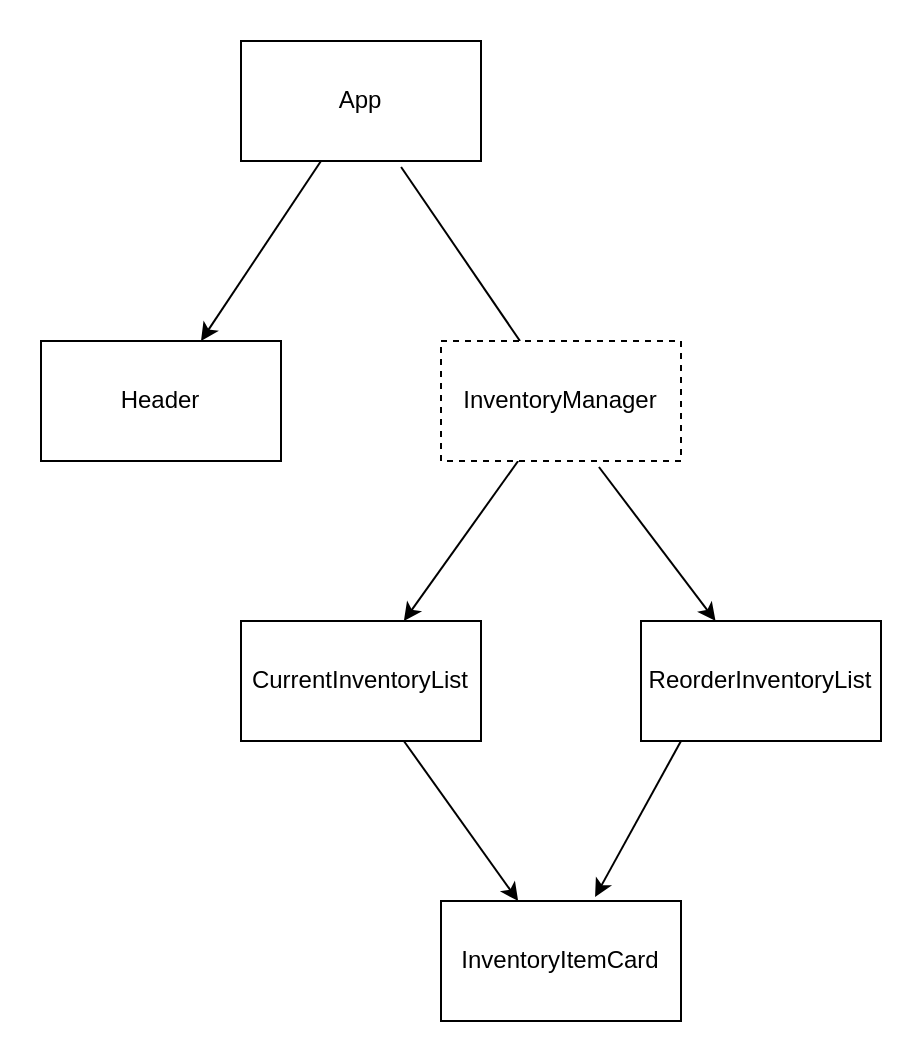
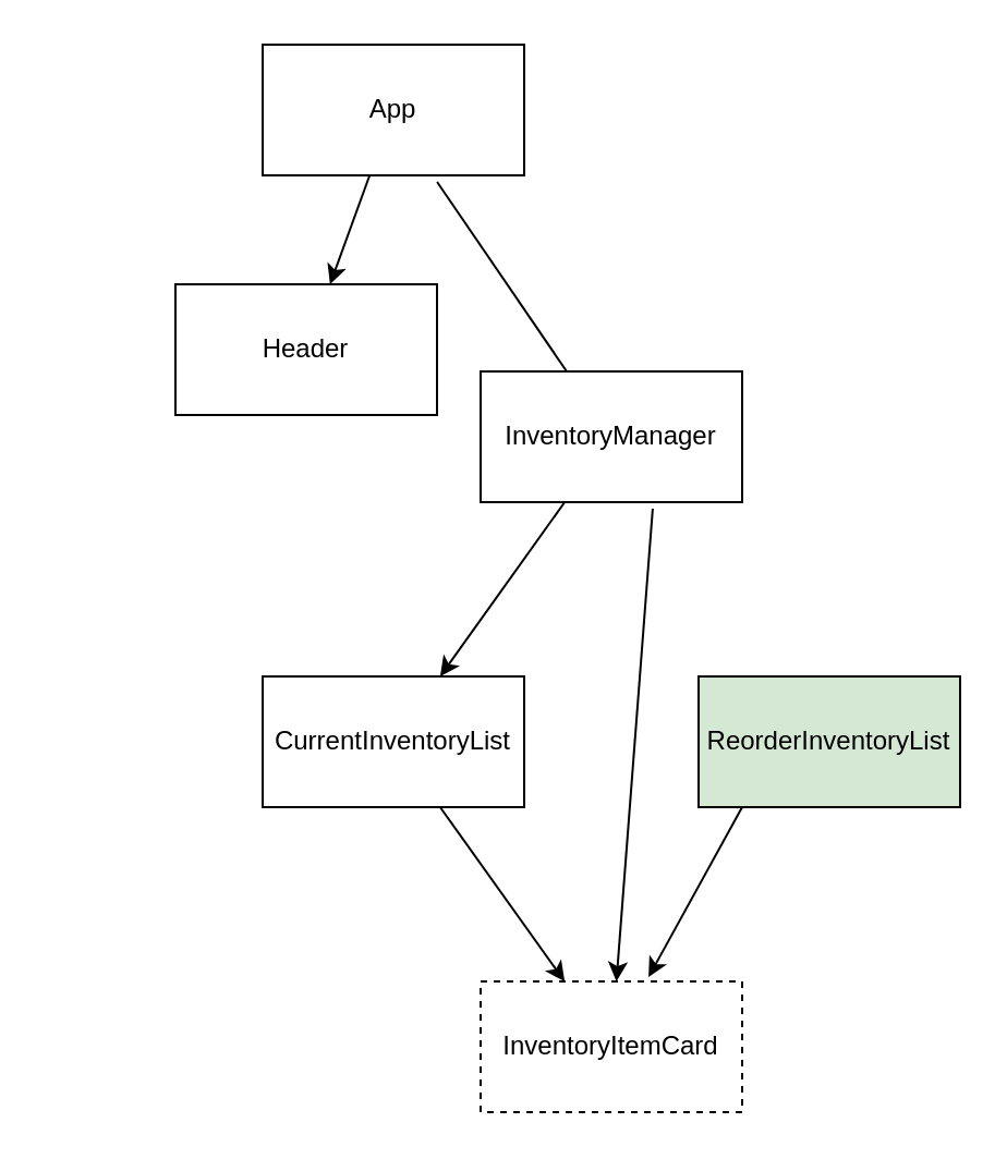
- <mxCell id="5" value="Header" style="whiteSpace=wrap;html=1;" vertex="1" parent="1"><mxGeometry x="20" y="170" width="120" height="60" as="geometry" /></mxCell>
+ <mxCell id="5" value="Header" style="whiteSpace=wrap;html=1;" vertex="1" parent="1"><mxGeometry x="80" y="130" width="120" height="60" as="geometry" /></mxCell>
- <mxCell id="7" value="InventoryManager" style="whiteSpace=wrap;html=1;dashed=1;" vertex="1" parent="1"><mxGeometry x="220" y="170" width="120" height="60" as="geometry" /></mxCell>
+ <mxCell id="7" value="InventoryManager" style="whiteSpace=wrap;html=1;" vertex="1" parent="1"><mxGeometry x="220" y="170" width="120" height="60" as="geometry" /></mxCell>
- <mxCell id="8" value="" style="edgeStyle=none;html=1;exitX=0.658;exitY=1.05;exitDx=0;exitDy=0;exitPerimeter=0;" edge="1" parent="1" source="7" target="11"><mxGeometry relative="1" as="geometry" /></mxCell>
+ <mxCell id="8" value="" style="edgeStyle=none;html=1;exitX=0.658;exitY=1.05;exitDx=0;exitDy=0;exitPerimeter=0;" edge="1" parent="1" source="7" target="12"><mxGeometry relative="1" as="geometry" /></mxCell>
- <mxCell id="11" value="ReorderInventoryList" style="whiteSpace=wrap;html=1;" vertex="1" parent="1"><mxGeometry x="320" y="310" width="120" height="60" as="geometry" /></mxCell>
+ <mxCell id="11" value="ReorderInventoryList" style="whiteSpace=wrap;html=1;fillColor=#d5e8d4;" vertex="1" parent="1"><mxGeometry x="320" y="310" width="120" height="60" as="geometry" /></mxCell>
- <mxCell id="12" value="InventoryItemCard" style="whiteSpace=wrap;html=1;" vertex="1" parent="1"><mxGeometry x="220" y="450" width="120" height="60" as="geometry" /></mxCell>
+ <mxCell id="12" value="InventoryItemCard" style="whiteSpace=wrap;html=1;dashed=1;" vertex="1" parent="1"><mxGeometry x="220" y="450" width="120" height="60" as="geometry" /></mxCell>
